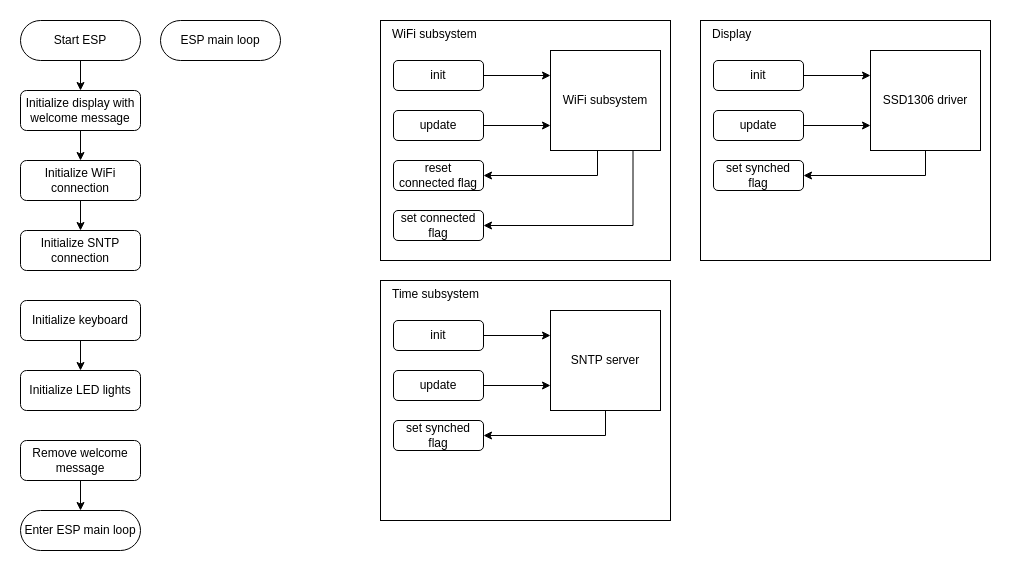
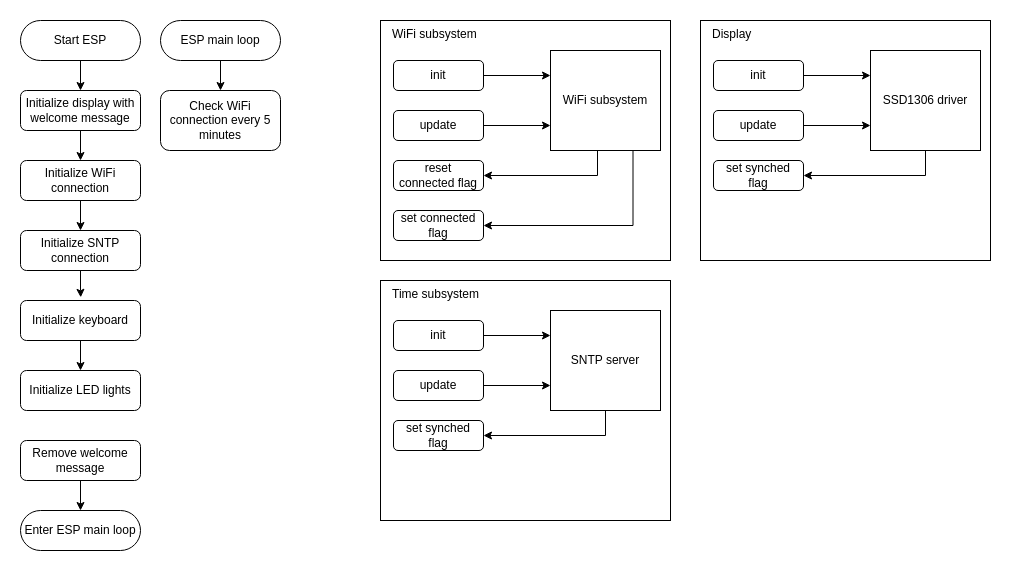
+ <mxCell id="23" style="edgeStyle=orthogonalEdgeStyle;rounded=0;orthogonalLoop=1;jettySize=auto;html=1;entryX=0.5;entryY=0;entryDx=0;entryDy=0;" edge="1" parent="1" source="24" target="25"><mxGeometry relative="1" as="geometry" /></mxCell>
+ <mxCell id="25" value="Check WiFi connection every 5 minutes" style="rounded=1;whiteSpace=wrap;html=1;fontSize=12;glass=0;strokeWidth=1;shadow=0;" vertex="1" parent="1"><mxGeometry x="160" y="90" width="120" height="60" as="geometry" /></mxCell>
+ <mxCell id="9" style="edgeStyle=orthogonalEdgeStyle;rounded=0;orthogonalLoop=1;jettySize=auto;html=1;entryX=0.502;entryY=-0.079;entryDx=0;entryDy=0;entryPerimeter=0;" edge="1" parent="1" source="6" target="8"><mxGeometry relative="1" as="geometry" /></mxCell>
